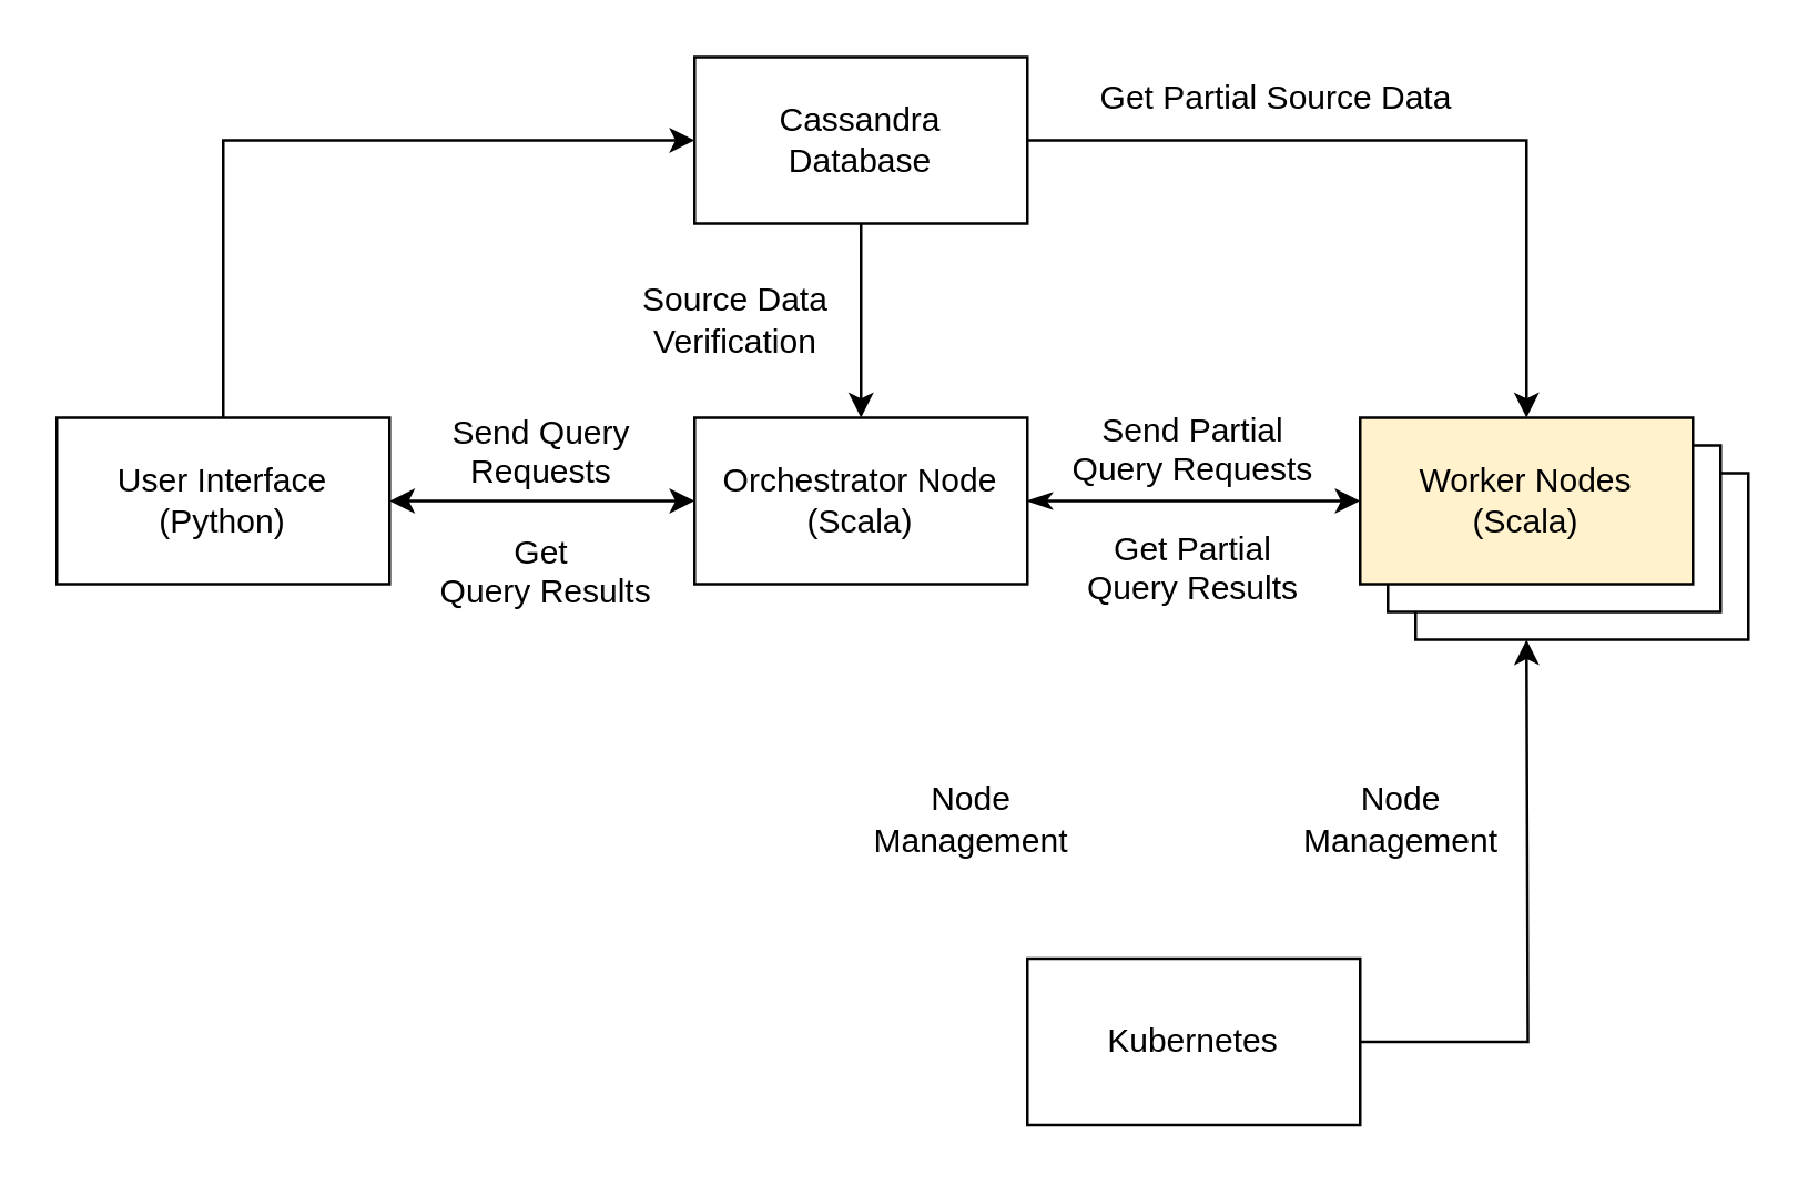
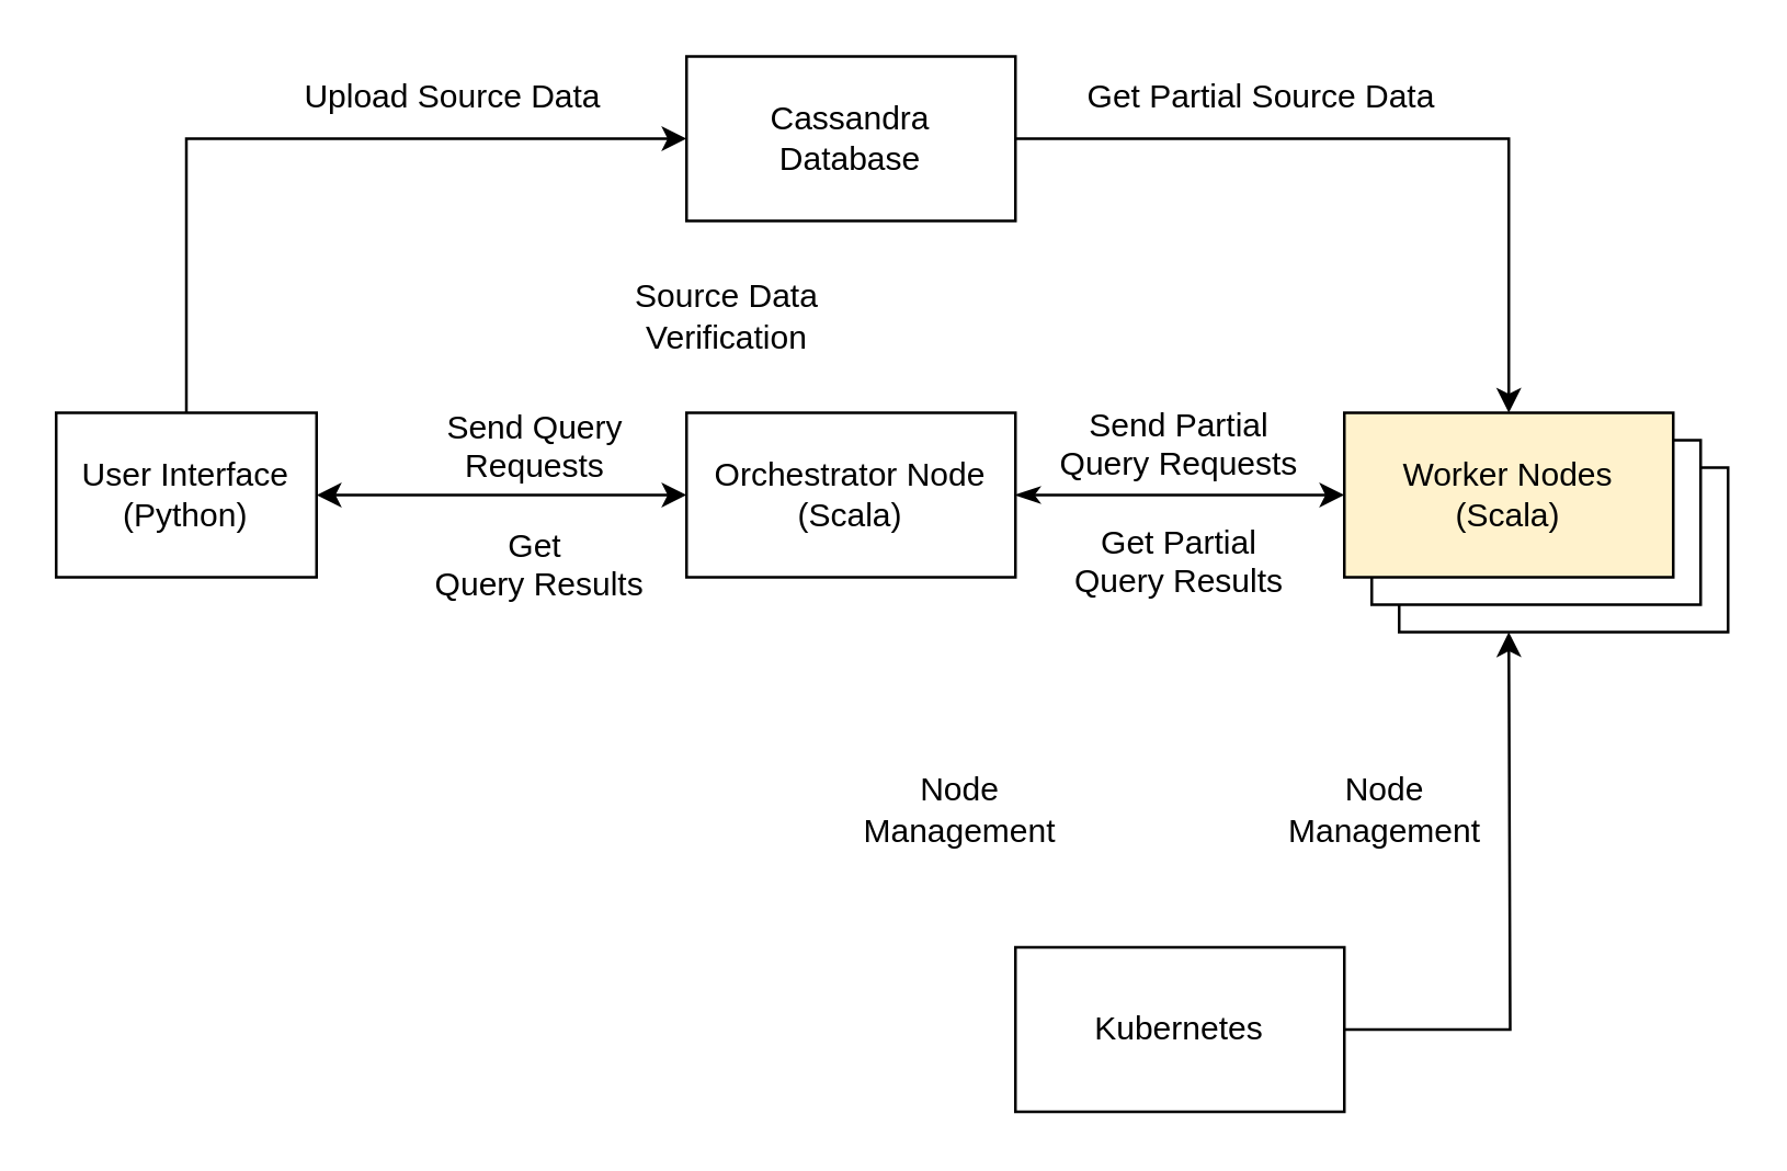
+ <mxCell id="20" value="Upload Source Data" style="text;html=1;strokeColor=none;fillColor=none;align=center;verticalAlign=middle;whiteSpace=wrap;rounded=0;" parent="1" vertex="1"><mxGeometry x="100" y="20" width="130" height="30" as="geometry" /></mxCell>
- <mxCell id="5" style="edgeStyle=orthogonalEdgeStyle;rounded=0;orthogonalLoop=1;jettySize=auto;html=1;exitX=0.5;exitY=1;exitDx=0;exitDy=0;entryX=0.5;entryY=0;entryDx=0;entryDy=0;startArrow=none;startFill=0;" parent="1" source="6" target="3" edge="1"><mxGeometry relative="1" as="geometry" /></mxCell>
- <mxCell id="17" value="User Interface (Python)" style="rounded=0;whiteSpace=wrap;html=1;" parent="1" vertex="1"><mxGeometry x="20" y="150" width="120" height="60" as="geometry" /></mxCell>
+ <mxCell id="17" value="User Interface (Python)" style="rounded=0;whiteSpace=wrap;html=1;" parent="1" vertex="1"><mxGeometry x="20" y="150" width="95" height="60" as="geometry" /></mxCell>
